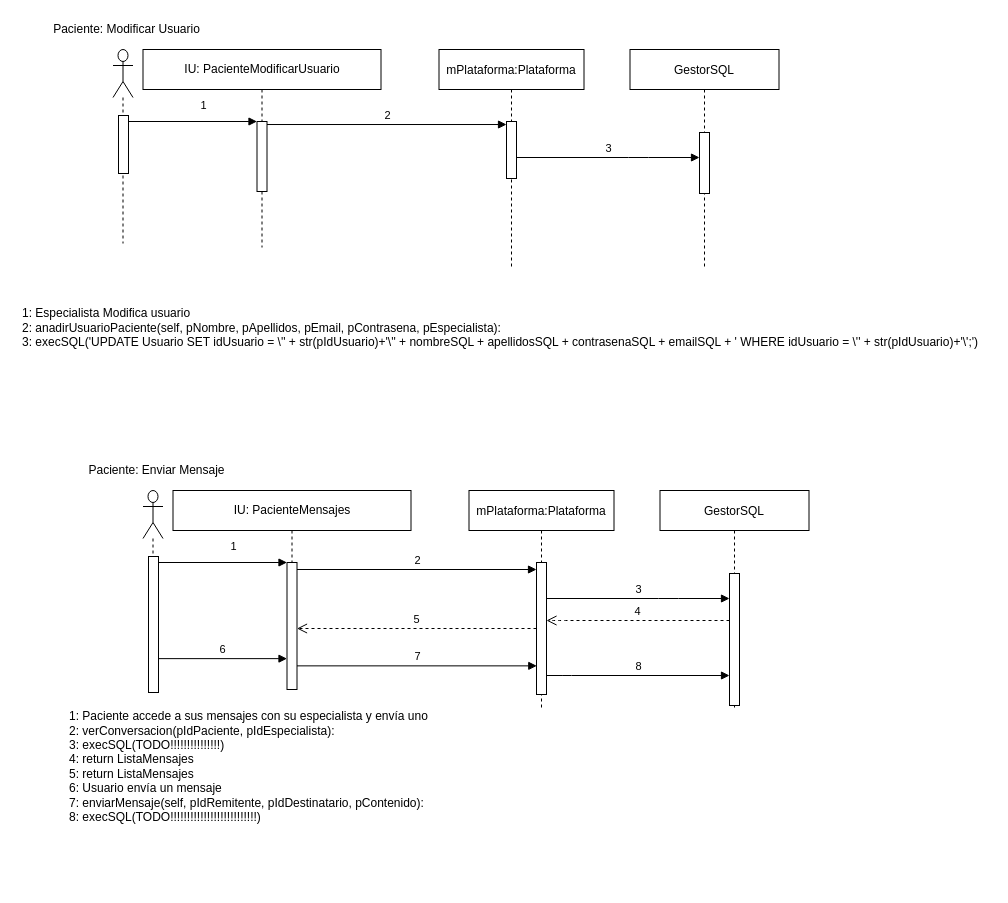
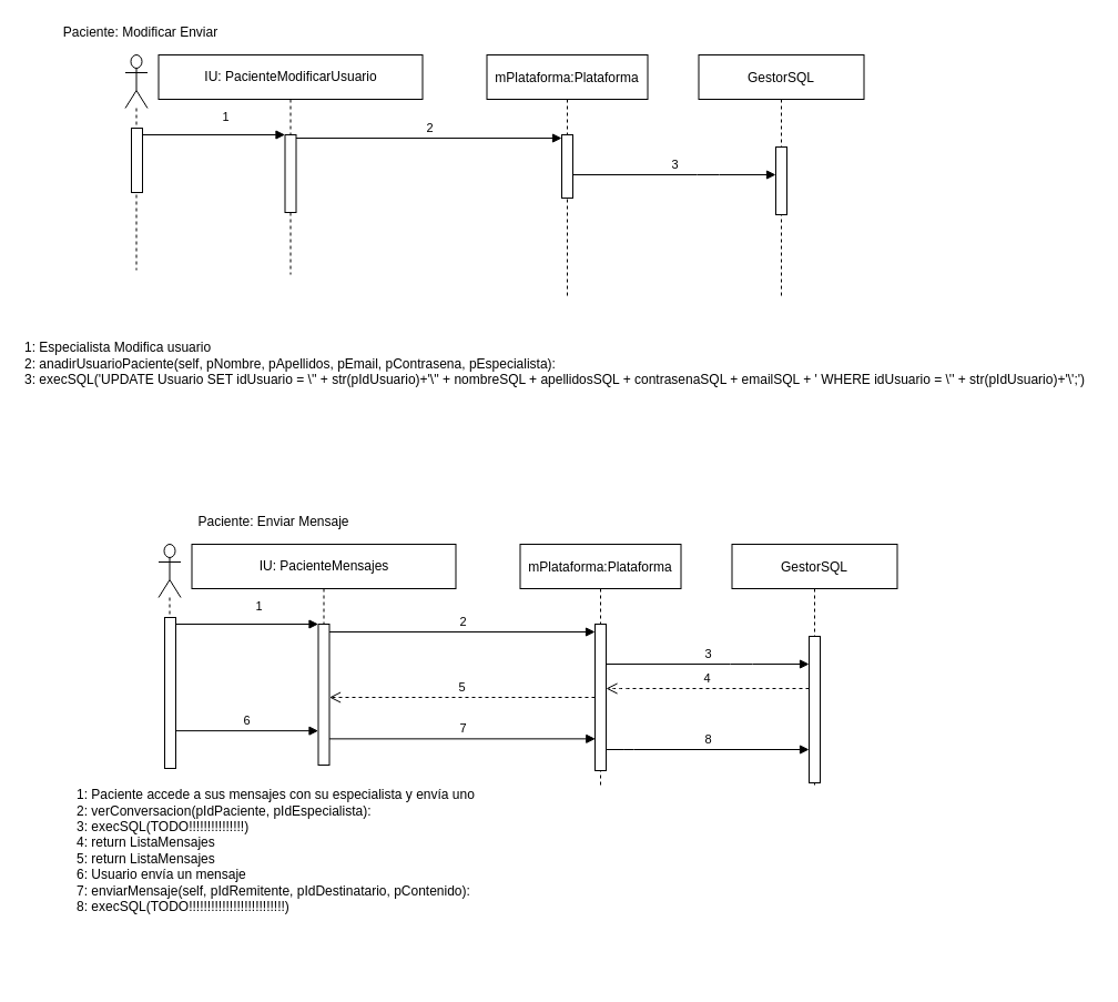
- <mxCell id="23" value="Paciente: Modificar Usuario" style="text;html=1;align=center;verticalAlign=middle;resizable=0;points=[];autosize=1;strokeColor=none;" parent="1" vertex="1"><mxGeometry x="47" y="20" width="157" height="18" as="geometry" /></mxCell>
+ <mxCell id="23" value="Paciente: Modificar Enviar" style="text;html=1;align=center;verticalAlign=middle;resizable=0;points=[];autosize=1;strokeColor=none;" parent="1" vertex="1"><mxGeometry x="47" y="20" width="157" height="18" as="geometry" /></mxCell>
- <mxCell id="10" value="Paciente: Enviar Mensaje" style="text;html=1;align=center;verticalAlign=middle;resizable=0;points=[];autosize=1;strokeColor=none;" parent="1" vertex="1"><mxGeometry x="83" y="461" width="146" height="18" as="geometry" /></mxCell>
+ <mxCell id="10" value="Paciente: Enviar Mensaje" style="text;html=1;align=center;verticalAlign=middle;resizable=0;points=[];autosize=1;strokeColor=none;" parent="1" vertex="1"><mxGeometry x="173" y="461" width="146" height="18" as="geometry" /></mxCell>
